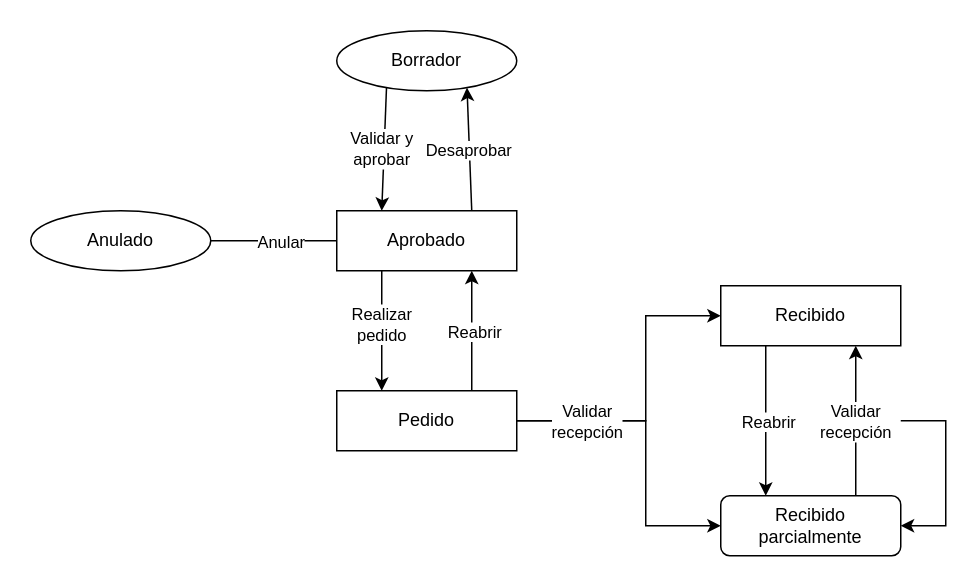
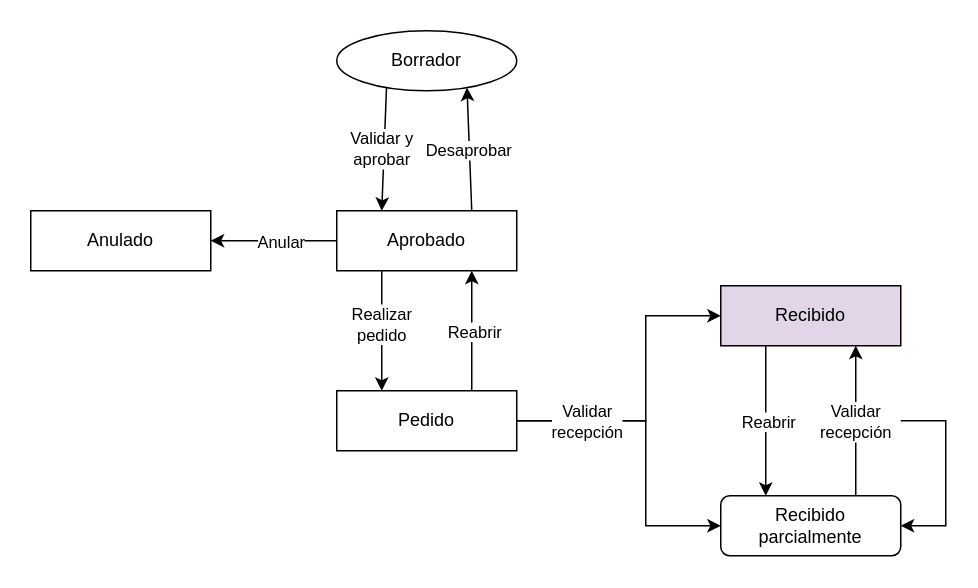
- <mxCell id="3" value="Anulado" style="ellipse;whiteSpace=wrap;html=1;" vertex="1" parent="1"><mxGeometry x="20" y="140" width="120" height="40" as="geometry" /></mxCell>
+ <mxCell id="3" value="Anulado" style="rounded=0;whiteSpace=wrap;html=1;" vertex="1" parent="1"><mxGeometry x="20" y="140" width="120" height="40" as="geometry" /></mxCell>
- <mxCell id="11" value="" style="endArrow=none;html=1;rounded=0;exitX=0;exitY=0.5;exitDx=0;exitDy=0;entryX=1;entryY=0.5;entryDx=0;entryDy=0;" edge="1" parent="1" source="4" target="3"><mxGeometry width="50" height="50" relative="1" as="geometry"><mxPoint x="100" y="270" as="sourcePoint" /><mxPoint x="150" y="220" as="targetPoint" /></mxGeometry></mxCell>
+ <mxCell id="11" value="" style="endArrow=classic;html=1;rounded=0;exitX=0;exitY=0.5;exitDx=0;exitDy=0;entryX=1;entryY=0.5;entryDx=0;entryDy=0;" edge="1" parent="1" source="4" target="3"><mxGeometry width="50" height="50" relative="1" as="geometry"><mxPoint x="100" y="270" as="sourcePoint" /><mxPoint x="150" y="220" as="targetPoint" /></mxGeometry></mxCell>
- <mxCell id="5" value="Recibido" style="rounded=0;whiteSpace=wrap;html=1;" vertex="1" parent="1"><mxGeometry x="480" y="190" width="120" height="40" as="geometry" /></mxCell>
+ <mxCell id="5" value="Recibido" style="rounded=0;whiteSpace=wrap;html=1;fillColor=#e1d5e7;" vertex="1" parent="1"><mxGeometry x="480" y="190" width="120" height="40" as="geometry" /></mxCell>
